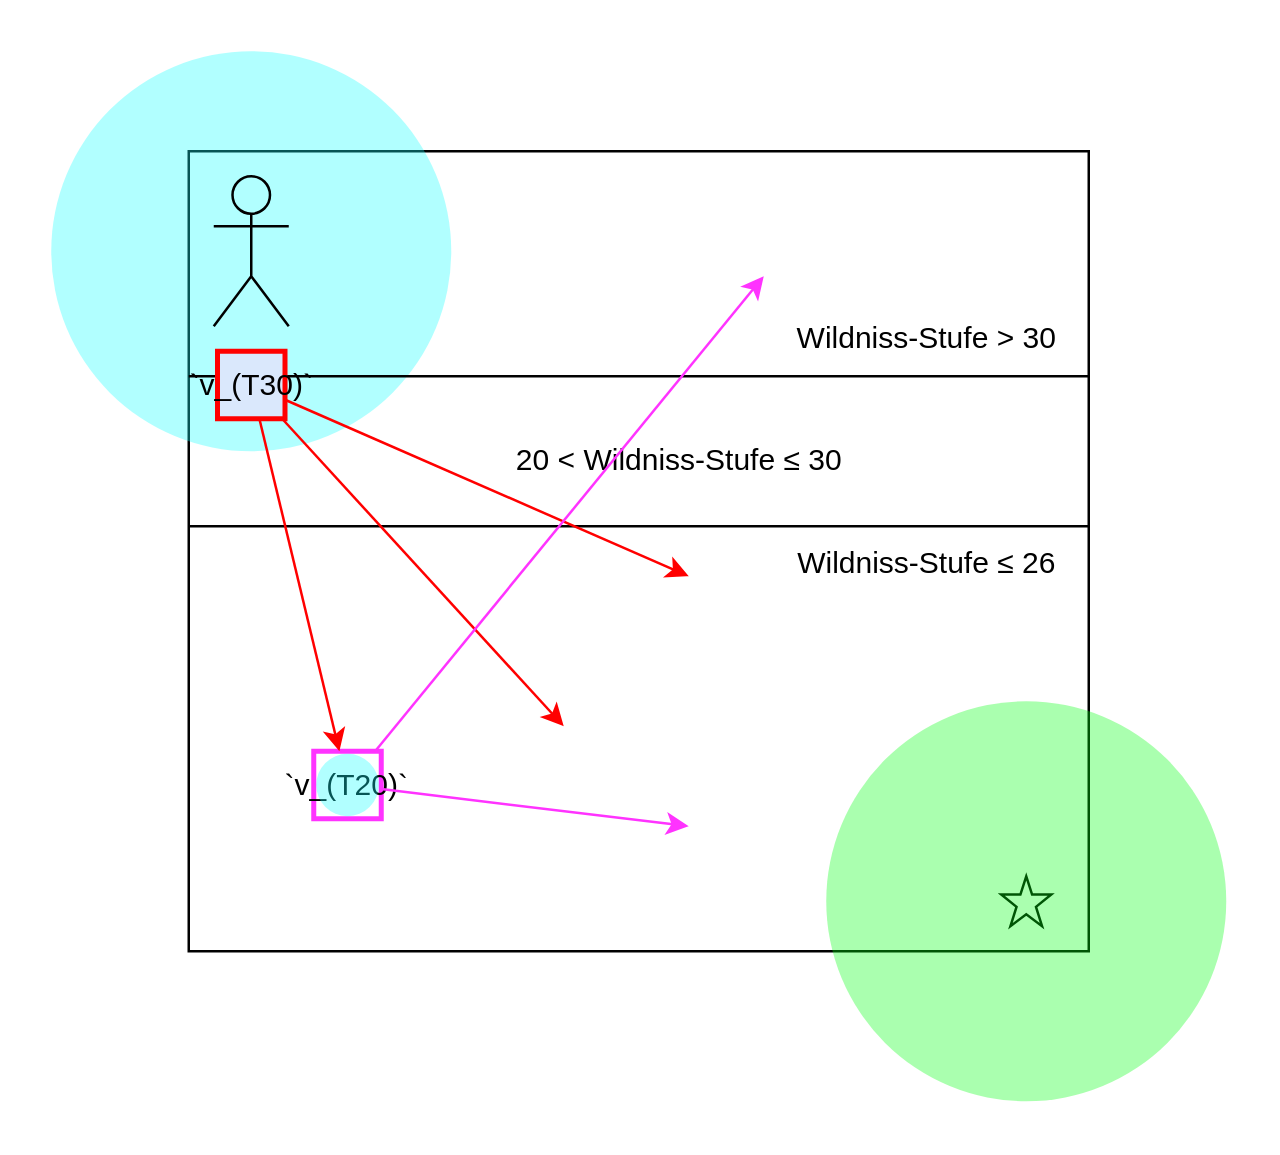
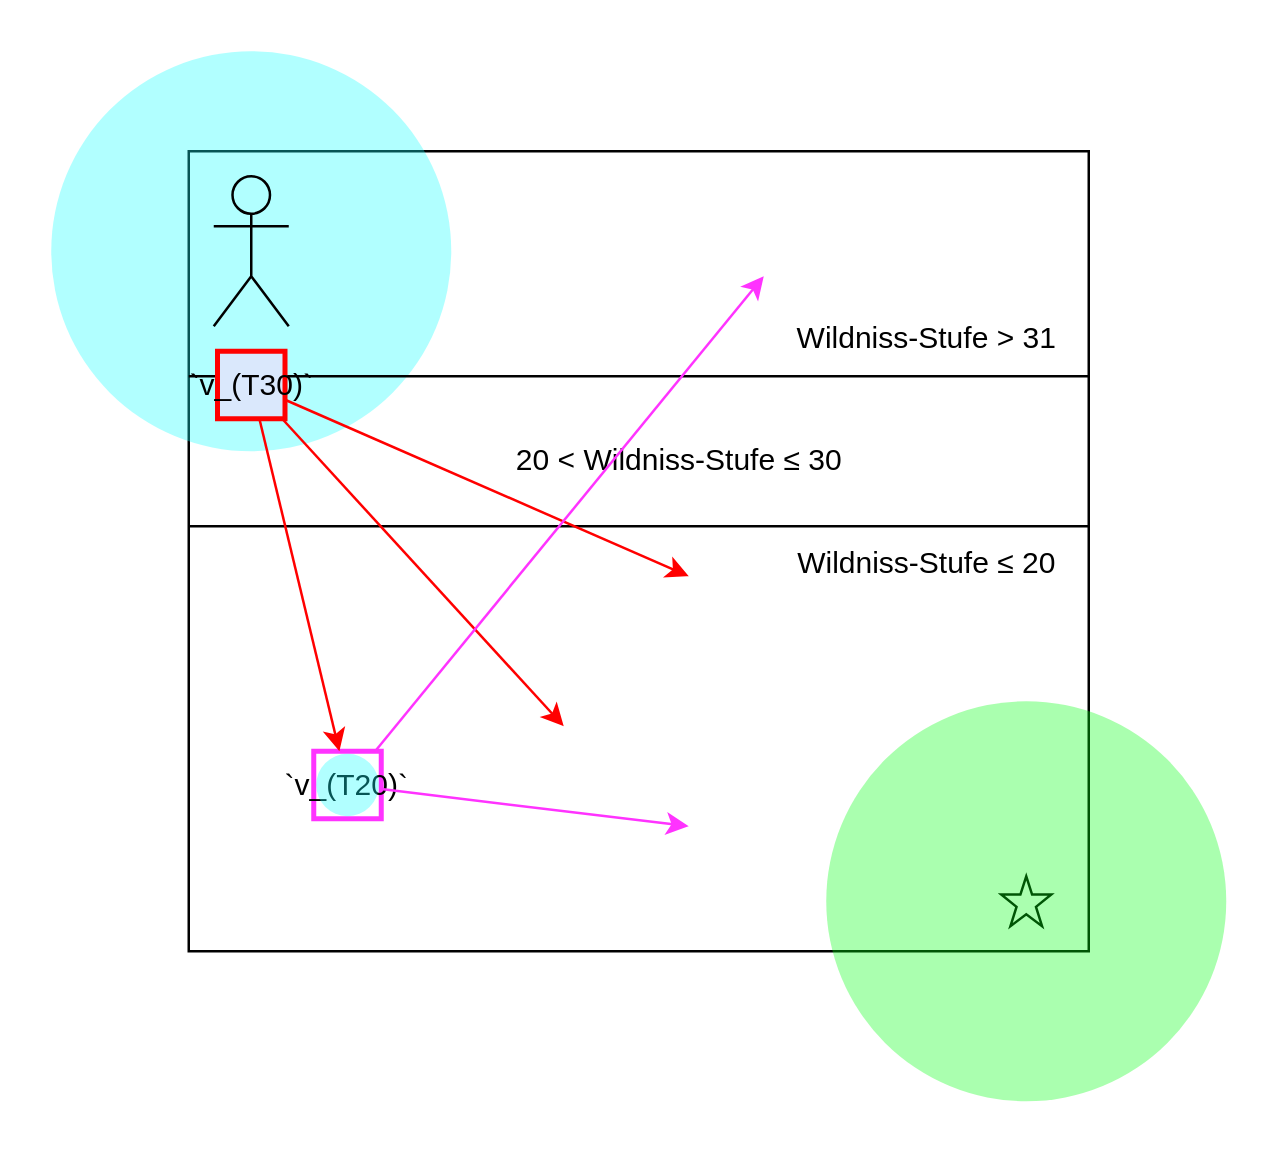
- <mxCell id="7" value="Wildniss-Stufe &amp;gt; 30" style="text;html=1;align=center;verticalAlign=middle;resizable=0;points=[];autosize=1;strokeColor=none;fillColor=none;" parent="1" vertex="1"><mxGeometry x="305" y="120" width="130" height="30" as="geometry" /></mxCell>
+ <mxCell id="7" value="Wildniss-Stufe &amp;gt; 31" style="text;html=1;align=center;verticalAlign=middle;resizable=0;points=[];autosize=1;strokeColor=none;fillColor=none;" parent="1" vertex="1"><mxGeometry x="305" y="120" width="130" height="30" as="geometry" /></mxCell>
- <mxCell id="8" value="Wildniss-Stufe&amp;nbsp;≤ 26" style="text;html=1;align=center;verticalAlign=middle;resizable=0;points=[];autosize=1;strokeColor=none;fillColor=none;" parent="1" vertex="1"><mxGeometry x="305" y="210" width="130" height="30" as="geometry" /></mxCell>
+ <mxCell id="8" value="Wildniss-Stufe&amp;nbsp;≤ 20" style="text;html=1;align=center;verticalAlign=middle;resizable=0;points=[];autosize=1;strokeColor=none;fillColor=none;" parent="1" vertex="1"><mxGeometry x="305" y="210" width="130" height="30" as="geometry" /></mxCell>
